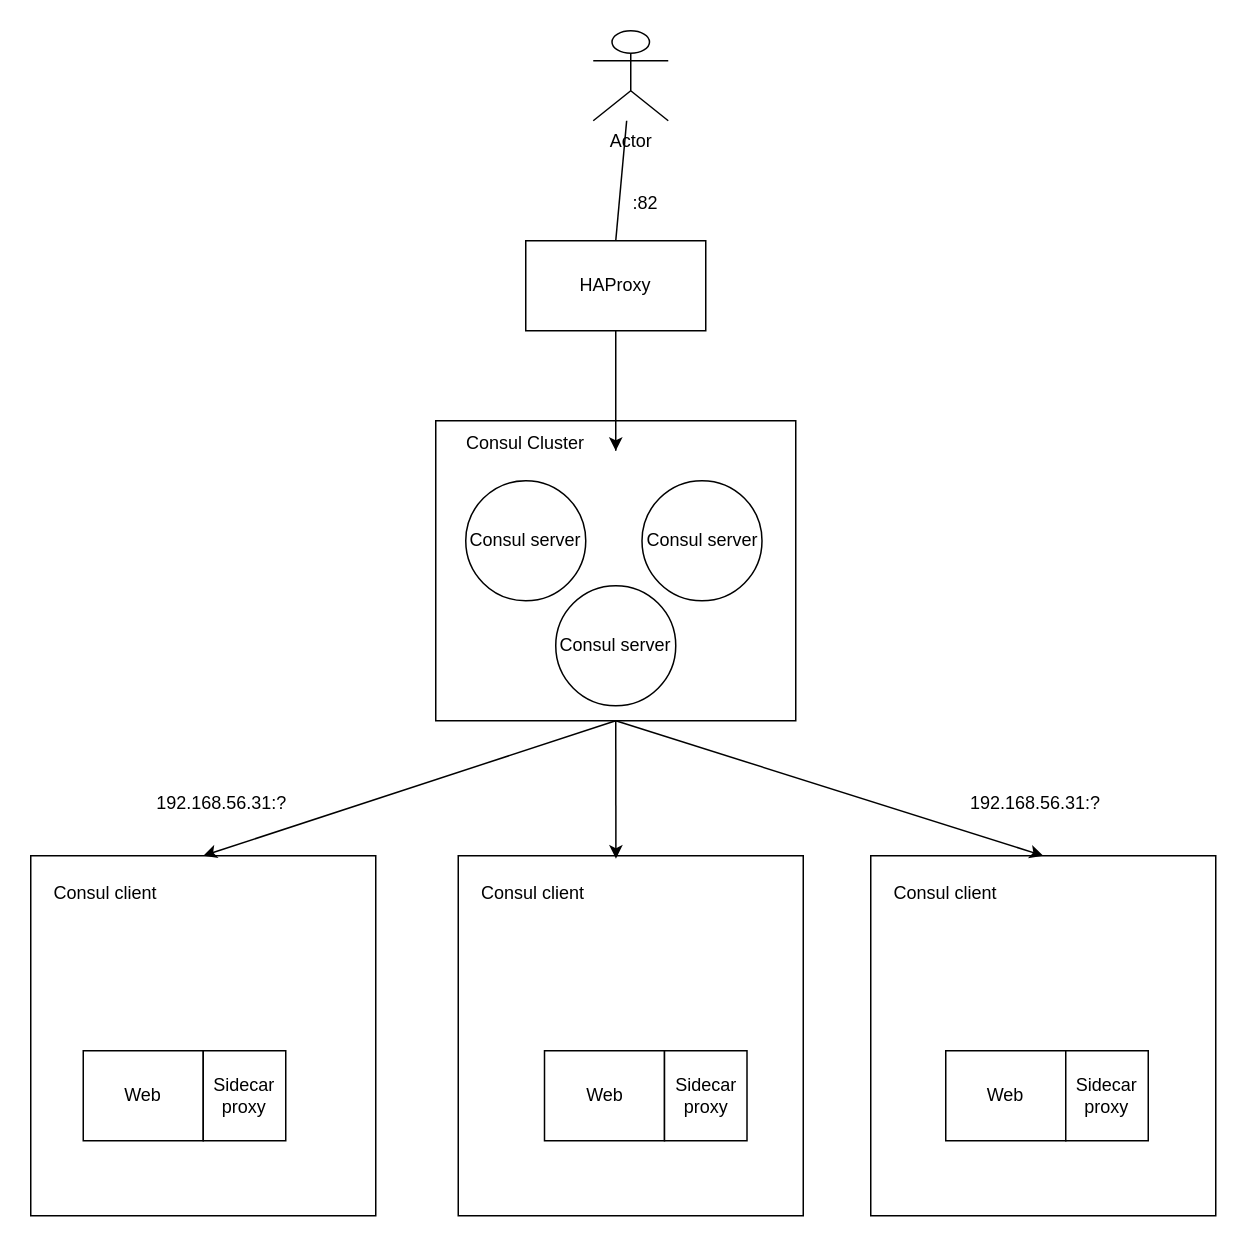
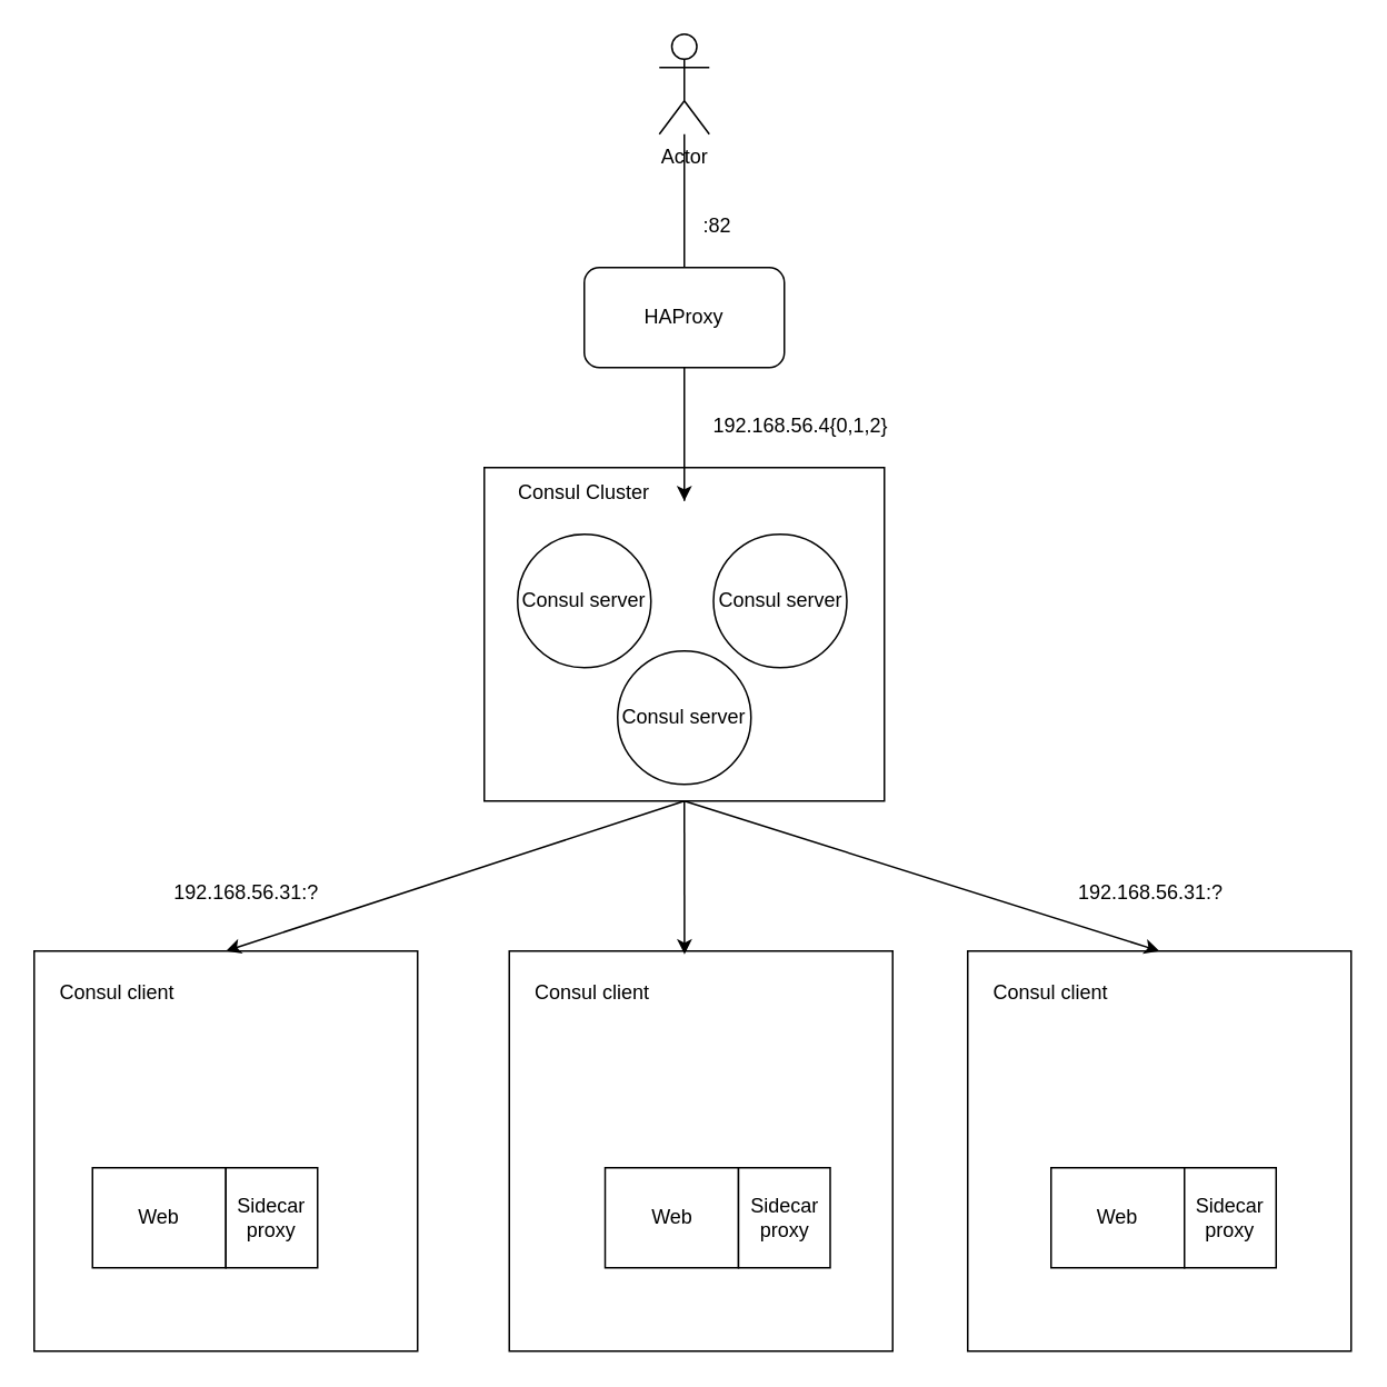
- <mxCell id="20" value="Actor" style="shape=umlActor;verticalLabelPosition=bottom;verticalAlign=top;html=1;outlineConnect=0;fillColor=default;" vertex="1" parent="1"><mxGeometry x="395" y="20" width="50" height="60" as="geometry" /></mxCell>
+ <mxCell id="20" value="Actor" style="shape=umlActor;verticalLabelPosition=bottom;verticalAlign=top;html=1;outlineConnect=0;fillColor=default;" vertex="1" parent="1"><mxGeometry x="395" y="20" width="30" height="60" as="geometry" /></mxCell>
- <mxCell id="19" value="HAProxy" style="rounded=0;whiteSpace=wrap;html=1;fillColor=default;" vertex="1" parent="1"><mxGeometry x="350" y="160" width="120" height="60" as="geometry" /></mxCell>
+ <mxCell id="19" value="HAProxy" style="whiteSpace=wrap;html=1;fillColor=default;rounded=1;" vertex="1" parent="1"><mxGeometry x="350" y="160" width="120" height="60" as="geometry" /></mxCell>
+ <mxCell id="24" value="192.168.56.4{0,1,2}" style="text;html=1;strokeColor=none;fillColor=none;align=center;verticalAlign=middle;whiteSpace=wrap;rounded=0;" vertex="1" parent="1"><mxGeometry x="390" y="240" width="180" height="30" as="geometry" /></mxCell>
